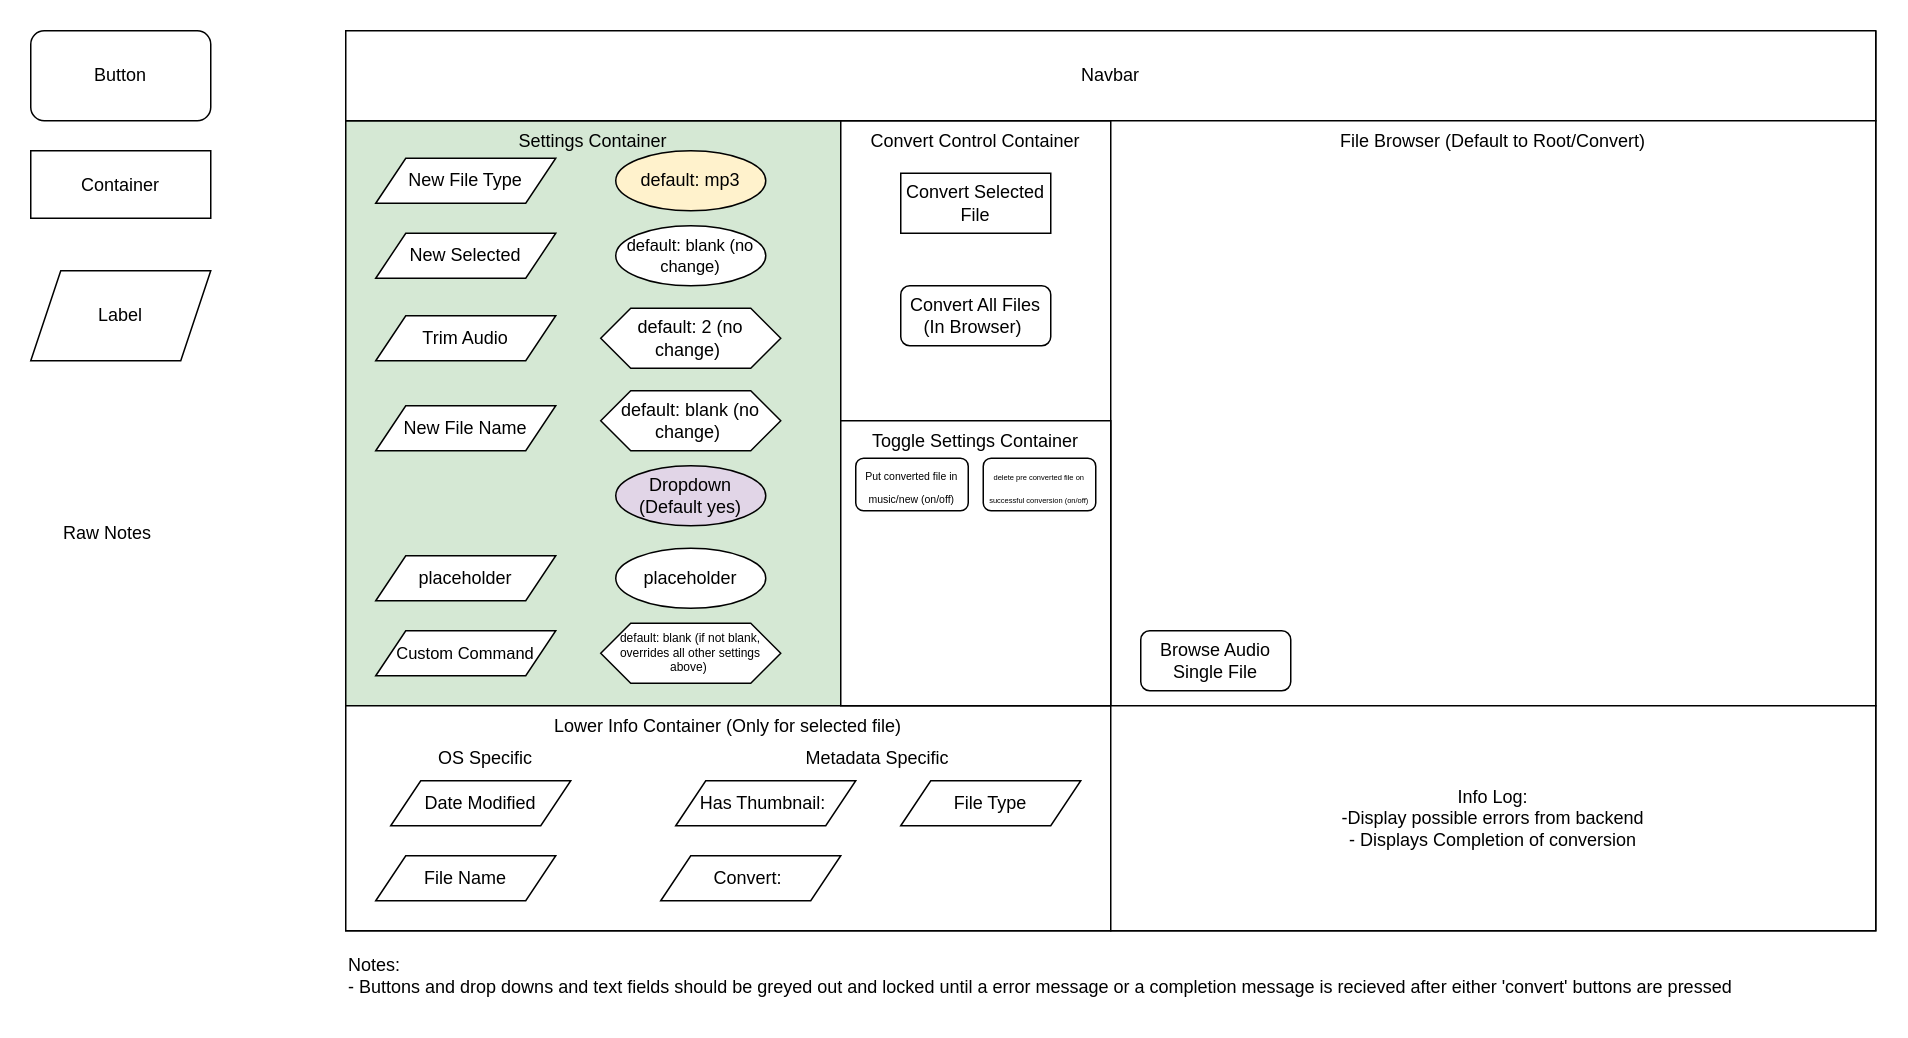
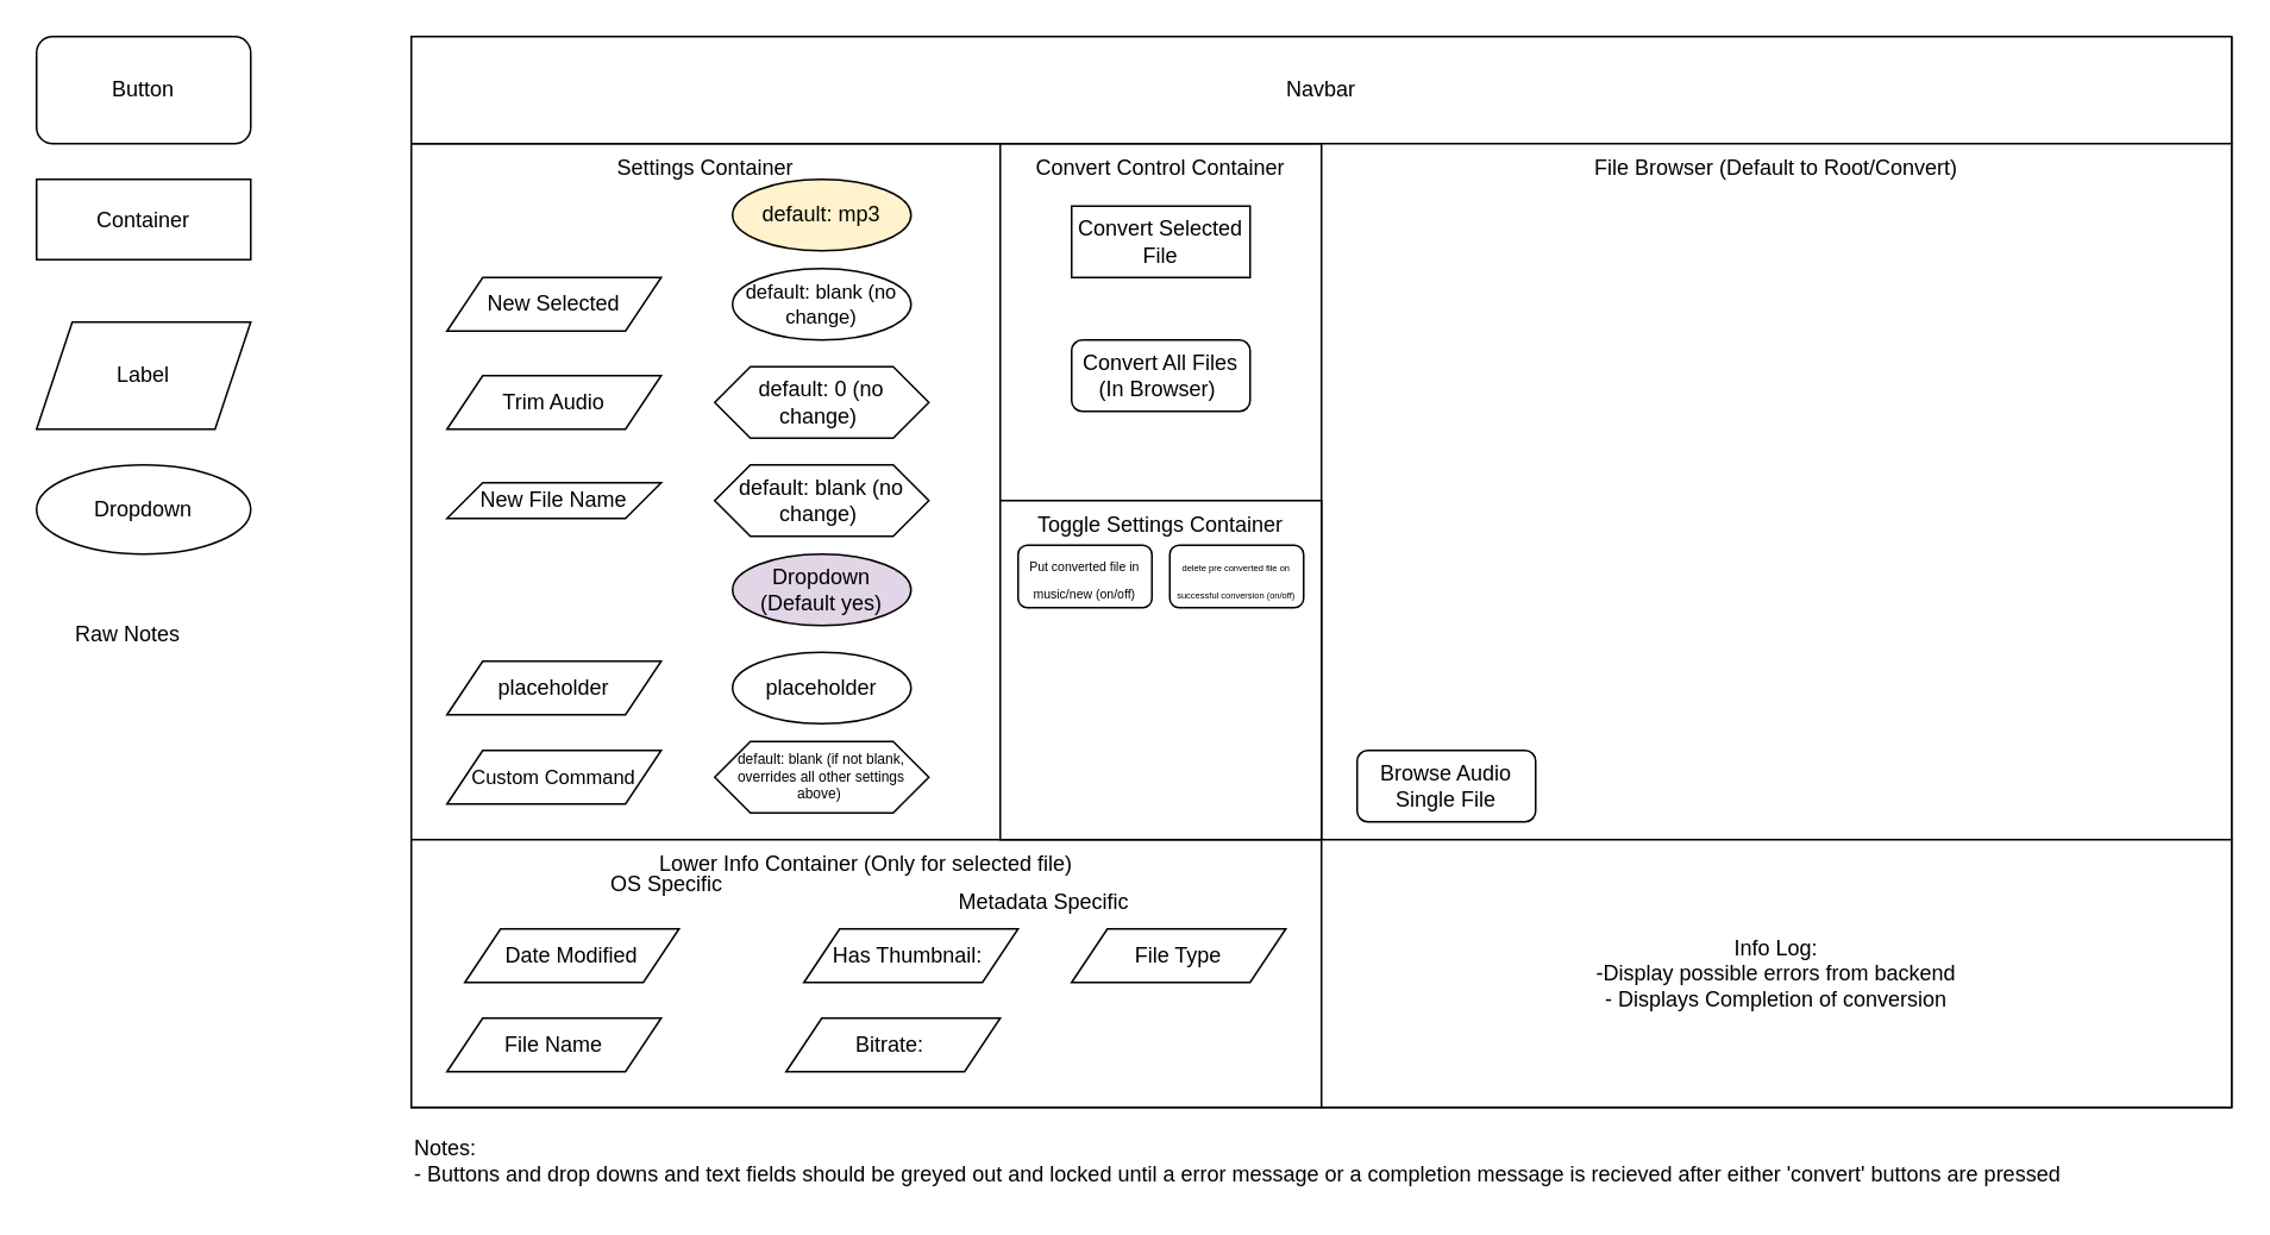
- <mxCell id="12" value="New File Type" style="shape=parallelogram;perimeter=parallelogramPerimeter;whiteSpace=wrap;html=1;fixedSize=1;" vertex="1" parent="2"><mxGeometry x="20" y="85" width="120" height="30" as="geometry" /></mxCell>
- <mxCell id="25" value="default: 2 (no change)&amp;nbsp;" style="shape=hexagon;perimeter=hexagonPerimeter2;whiteSpace=wrap;html=1;fixedSize=1;" vertex="1" parent="2"><mxGeometry x="170" y="185" width="120" height="40" as="geometry" /></mxCell>
+ <mxCell id="25" value="default: 0 (no change)&amp;nbsp;" style="shape=hexagon;perimeter=hexagonPerimeter2;whiteSpace=wrap;html=1;fixedSize=1;" vertex="1" parent="2"><mxGeometry x="170" y="185" width="120" height="40" as="geometry" /></mxCell>
- <mxCell id="3" value="Settings Container" style="rounded=0;whiteSpace=wrap;html=1;verticalAlign=top;fillColor=#d5e8d4;" vertex="1" parent="2"><mxGeometry y="60" width="330" height="390" as="geometry" /></mxCell>
+ <mxCell id="3" value="Settings Container" style="rounded=0;whiteSpace=wrap;html=1;verticalAlign=top;" vertex="1" parent="2"><mxGeometry y="60" width="330" height="390" as="geometry" /></mxCell>
+ <mxCell id="38" value="Dropdown" style="ellipse;whiteSpace=wrap;html=1;" vertex="1" parent="1"><mxGeometry x="20" y="260" width="120" height="50" as="geometry" /></mxCell>
- <mxCell id="17" value="New File Name" style="shape=parallelogram;perimeter=parallelogramPerimeter;whiteSpace=wrap;html=1;fixedSize=1;" vertex="1" parent="2"><mxGeometry x="20" y="250" width="120" height="30" as="geometry" /></mxCell>
+ <mxCell id="17" value="New File Name" style="shape=parallelogram;perimeter=parallelogramPerimeter;whiteSpace=wrap;html=1;fixedSize=1;" vertex="1" parent="2"><mxGeometry x="20" y="250" width="120" height="20" as="geometry" /></mxCell>
- <mxCell id="30" value="OS Specific" style="text;html=1;align=left;verticalAlign=middle;resizable=0;points=[];autosize=1;strokeColor=none;fillColor=none;labelBackgroundColor=light-dark(#FFFFFF,#FF7011);" vertex="1" parent="2"><mxGeometry x="60" y="470" width="90" height="30" as="geometry" /></mxCell>
+ <mxCell id="30" value="OS Specific" style="text;html=1;align=left;verticalAlign=middle;resizable=0;points=[];autosize=1;strokeColor=none;fillColor=none;labelBackgroundColor=light-dark(#FFFFFF,#FF7011);" vertex="1" parent="2"><mxGeometry x="110" y="460" width="90" height="30" as="geometry" /></mxCell>
- <mxCell id="11" value="Convert:&amp;nbsp;" style="shape=parallelogram;perimeter=parallelogramPerimeter;whiteSpace=wrap;html=1;fixedSize=1;" vertex="1" parent="2"><mxGeometry x="210" y="550" width="120" height="30" as="geometry" /></mxCell>
+ <mxCell id="11" value="Bitrate:&amp;nbsp;" style="shape=parallelogram;perimeter=parallelogramPerimeter;whiteSpace=wrap;html=1;fixedSize=1;" vertex="1" parent="2"><mxGeometry x="210" y="550" width="120" height="30" as="geometry" /></mxCell>
